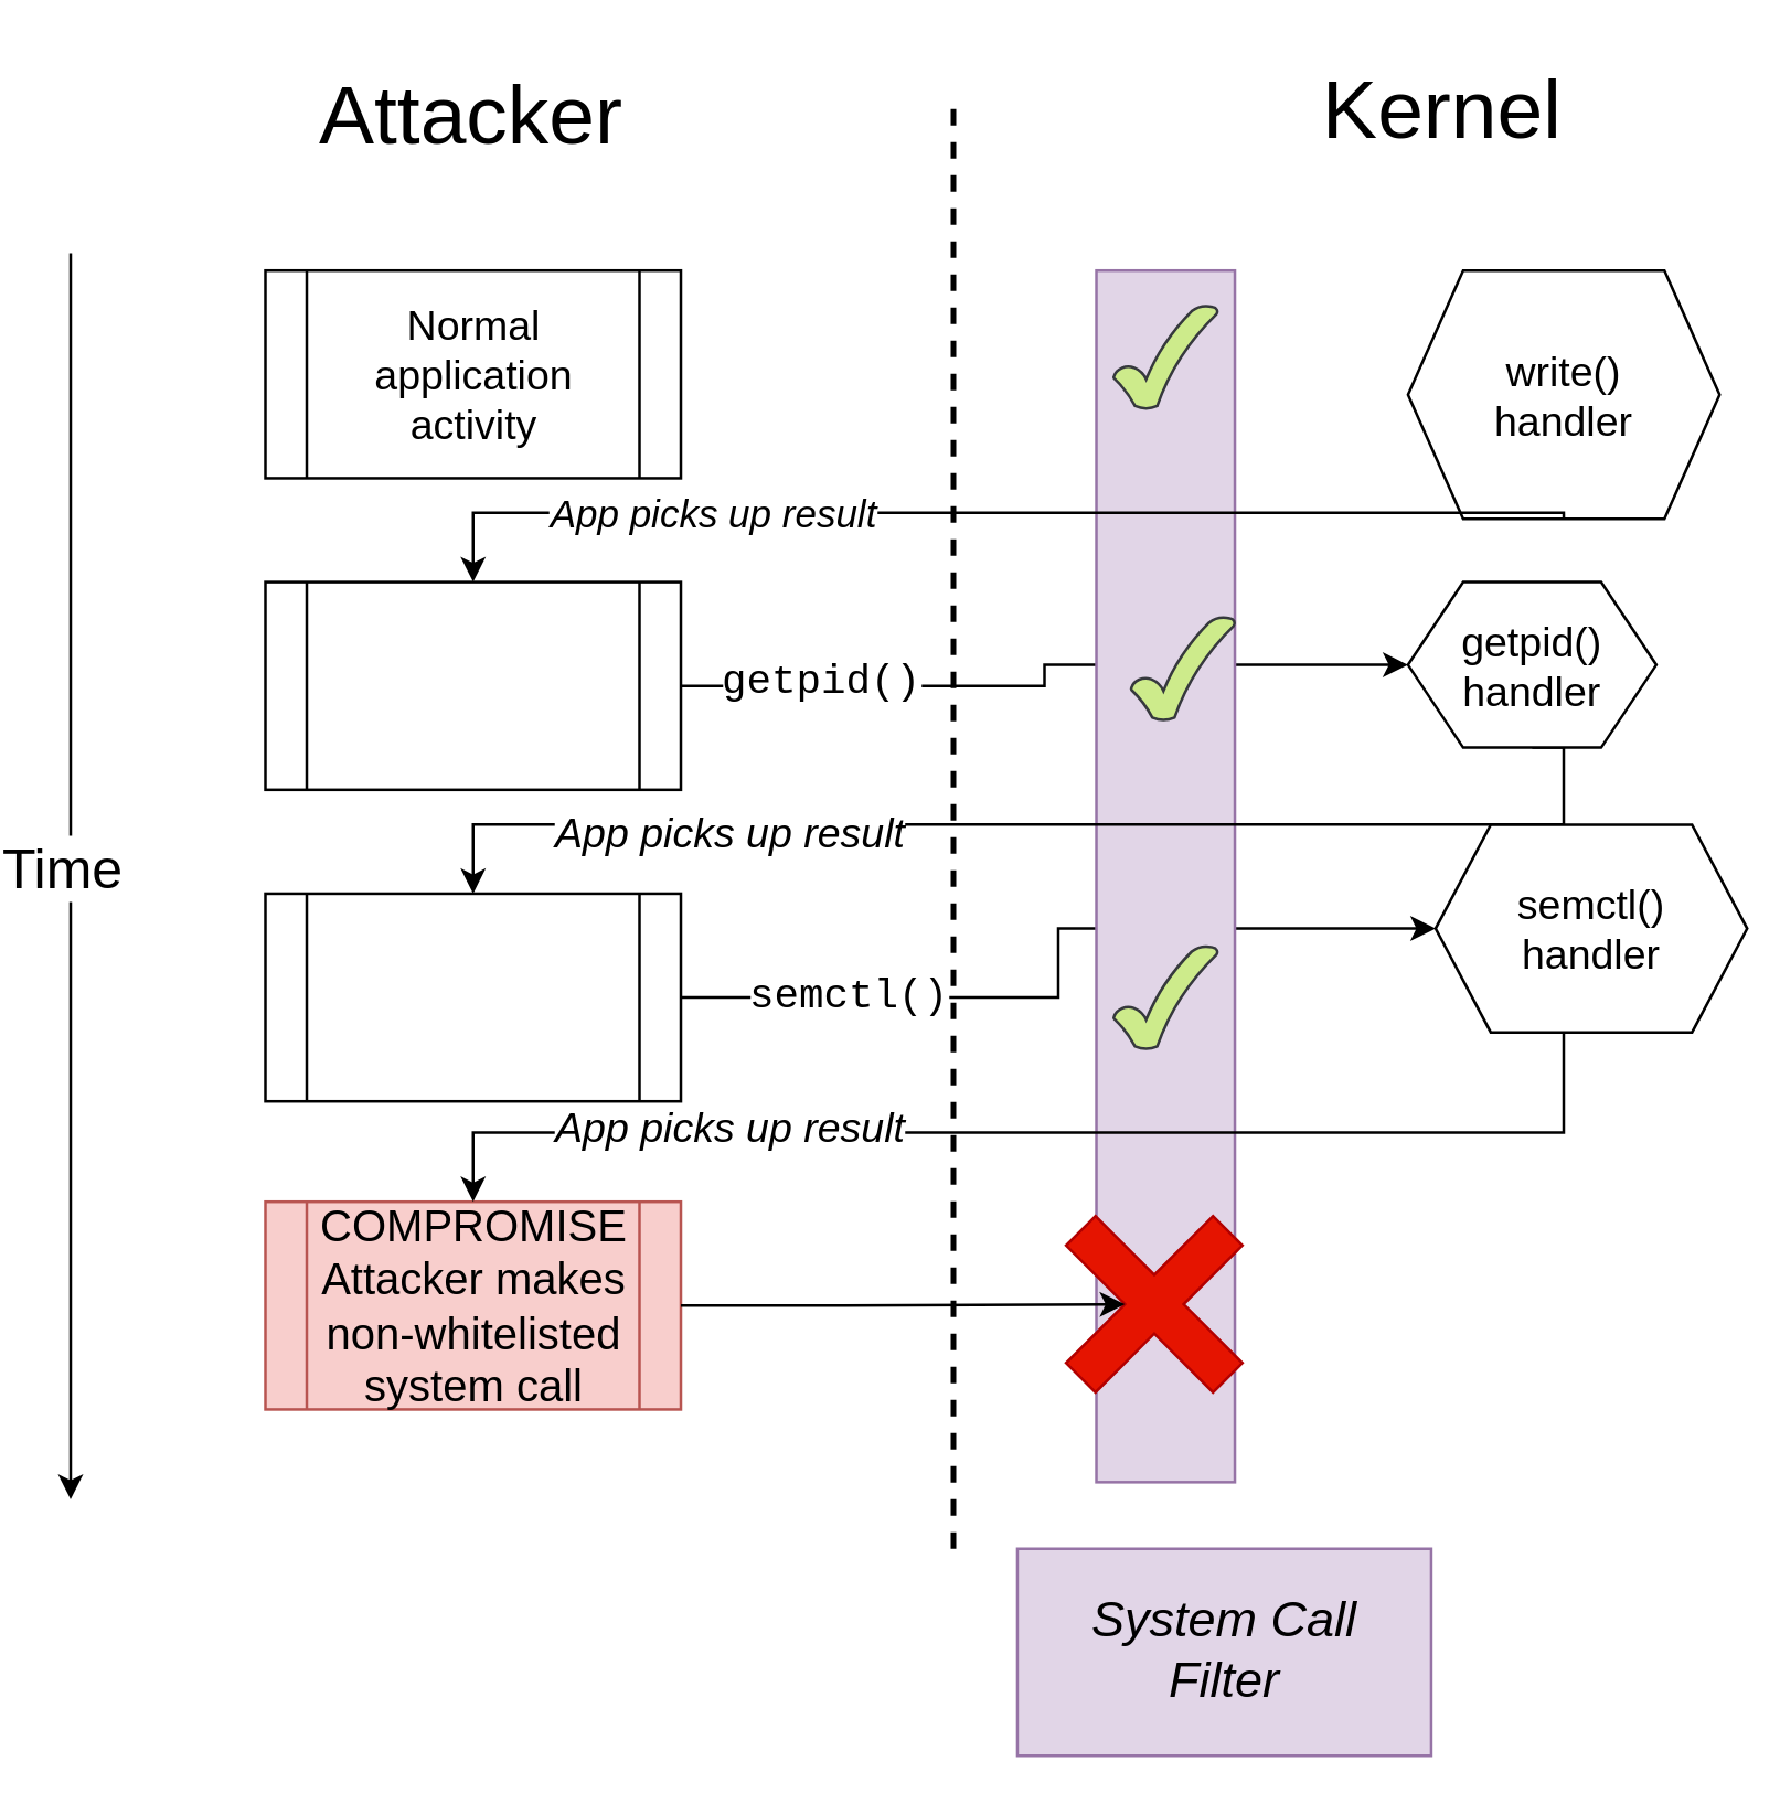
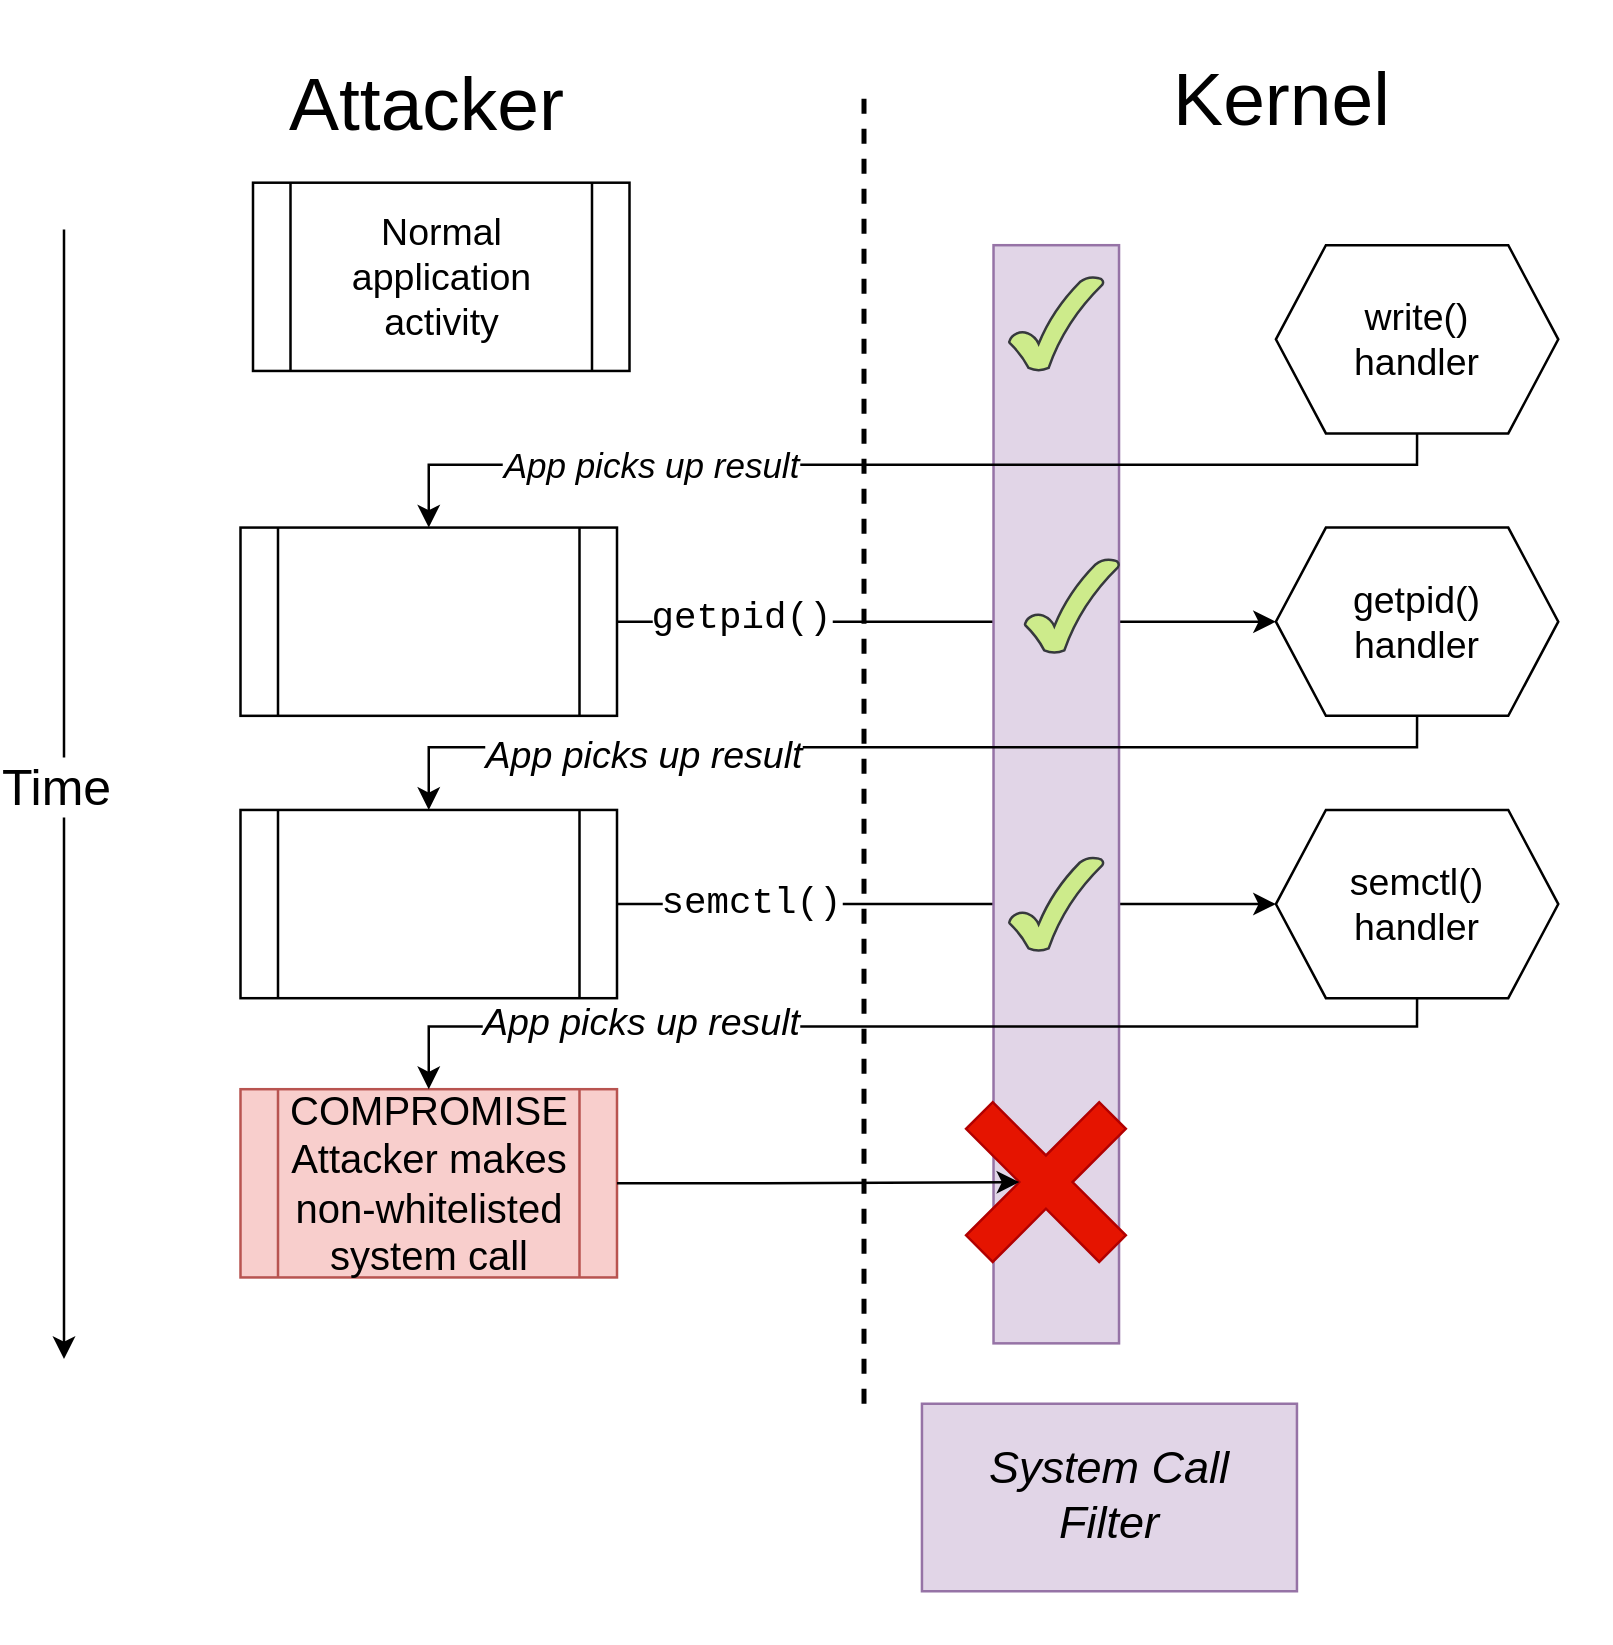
- <mxCell id="8" value="&lt;font style=&quot;font-size: 30px;&quot;&gt;Kernel&lt;/font&gt;" style="text;html=1;align=center;verticalAlign=middle;whiteSpace=wrap;rounded=0;" parent="1" vertex="1"><mxGeometry x="479.658" y="20" width="75.301" height="37.651" as="geometry" /></mxCell>
+ <mxCell id="8" value="&lt;font style=&quot;font-size: 30px;&quot;&gt;Kernel&lt;/font&gt;" style="text;html=1;align=center;verticalAlign=middle;whiteSpace=wrap;rounded=0;" parent="1" vertex="1"><mxGeometry x="469.658" y="20" width="75.301" height="37.651" as="geometry" /></mxCell>
- <mxCell id="11" value="Normal application activity" style="shape=process;whiteSpace=wrap;html=1;backgroundOutline=1;fontSize=15;" parent="1" vertex="1"><mxGeometry x="90.602" y="97.576" width="150.602" height="75.301" as="geometry" /></mxCell>
+ <mxCell id="11" value="Normal application activity" style="shape=process;whiteSpace=wrap;html=1;backgroundOutline=1;fontSize=15;" parent="1" vertex="1"><mxGeometry x="95.602" y="72.576" width="150.602" height="75.301" as="geometry" /></mxCell>
- <mxCell id="16" value="write()&lt;div&gt;handler&lt;/div&gt;" style="shape=hexagon;perimeter=hexagonPerimeter2;whiteSpace=wrap;html=1;fixedSize=1;fontSize=15;" parent="1" vertex="1"><mxGeometry x="504.758" y="97.576" width="112.952" height="90" as="geometry" /></mxCell>
+ <mxCell id="16" value="write()&lt;div&gt;handler&lt;/div&gt;" style="shape=hexagon;perimeter=hexagonPerimeter2;whiteSpace=wrap;html=1;fixedSize=1;fontSize=15;" parent="1" vertex="1"><mxGeometry x="504.758" y="97.576" width="112.952" height="75.301" as="geometry" /></mxCell>
- <mxCell id="19" value="getpid()&lt;div&gt;handler&lt;/div&gt;" style="shape=hexagon;perimeter=hexagonPerimeter2;whiteSpace=wrap;html=1;fixedSize=1;fontSize=15;" parent="1" vertex="1"><mxGeometry x="504.758" y="210.528" width="90" height="60" as="geometry" /></mxCell>
+ <mxCell id="19" value="getpid()&lt;div&gt;handler&lt;/div&gt;" style="shape=hexagon;perimeter=hexagonPerimeter2;whiteSpace=wrap;html=1;fixedSize=1;fontSize=15;" parent="1" vertex="1"><mxGeometry x="504.758" y="210.528" width="112.952" height="75.301" as="geometry" /></mxCell>
- <mxCell id="22" value="semctl()&lt;div&gt;handler&lt;/div&gt;" style="shape=hexagon;perimeter=hexagonPerimeter2;whiteSpace=wrap;html=1;fixedSize=1;fontSize=15;" parent="1" vertex="1"><mxGeometry x="514.758" y="298.48" width="112.952" height="75.301" as="geometry" /></mxCell>
+ <mxCell id="22" value="semctl()&lt;div&gt;handler&lt;/div&gt;" style="shape=hexagon;perimeter=hexagonPerimeter2;whiteSpace=wrap;html=1;fixedSize=1;fontSize=15;" parent="1" vertex="1"><mxGeometry x="504.758" y="323.48" width="112.952" height="75.301" as="geometry" /></mxCell>
